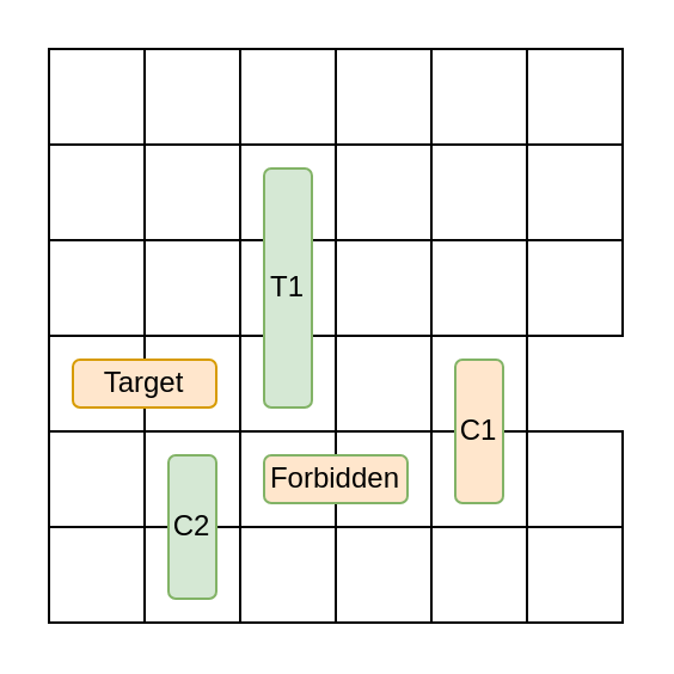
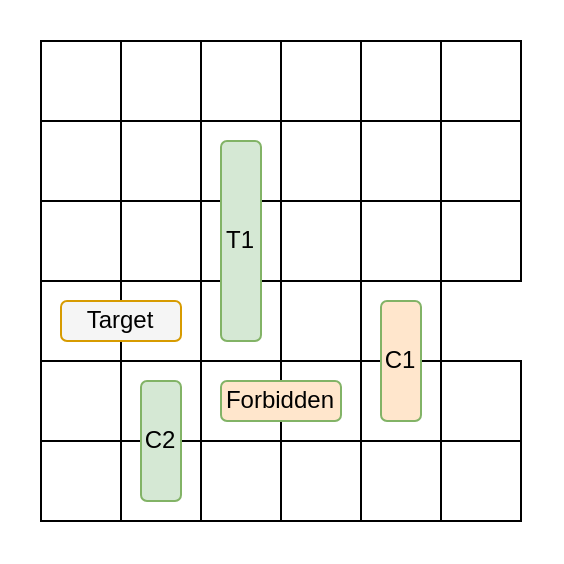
- <mxCell id="16" value="Target" style="rounded=1;whiteSpace=wrap;html=1;fillColor=#ffe6cc;strokeColor=#d79b00;" vertex="1" parent="10"><mxGeometry x="10" y="10" width="60" height="20" as="geometry" /></mxCell>
+ <mxCell id="16" value="Target" style="rounded=1;whiteSpace=wrap;html=1;fillColor=#f5f5f5;strokeColor=#d79b00;" vertex="1" parent="10"><mxGeometry x="10" y="10" width="60" height="20" as="geometry" /></mxCell>
